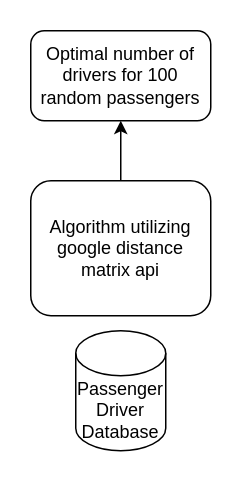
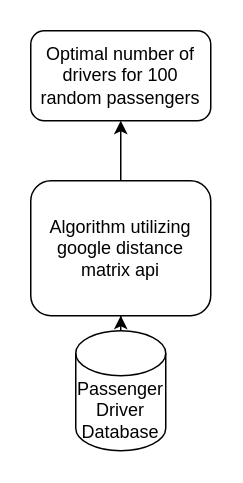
+ <mxCell id="2" style="edgeStyle=orthogonalEdgeStyle;rounded=0;orthogonalLoop=1;jettySize=auto;html=1;entryX=0.5;entryY=1;entryDx=0;entryDy=0;" edge="1" parent="1" source="3" target="5"><mxGeometry relative="1" as="geometry" /></mxCell>
